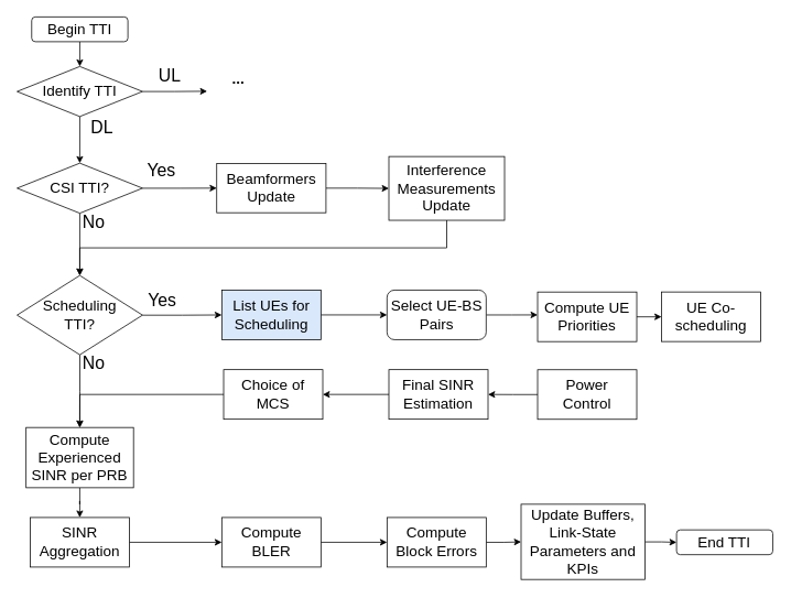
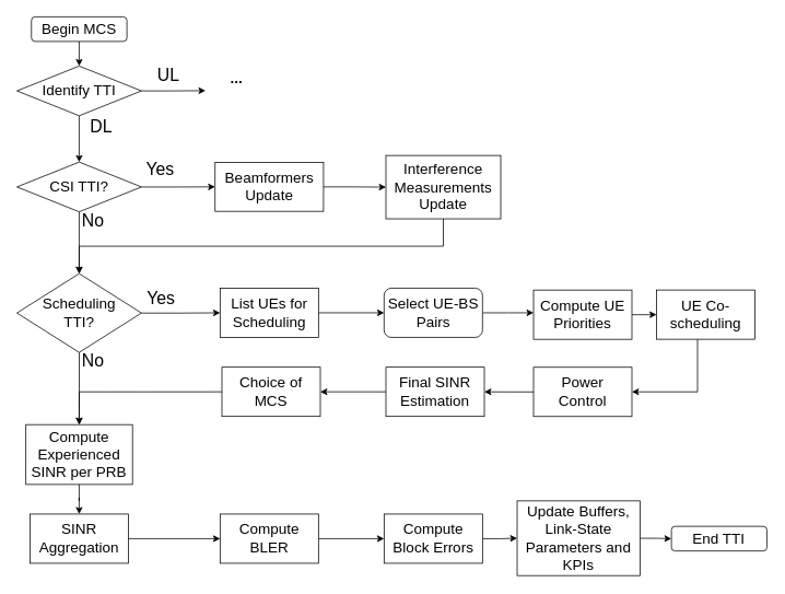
- <mxCell id="3" value="Begin TTI" style="rounded=1;whiteSpace=wrap;html=1;fontSize=18;" vertex="1" parent="1"><mxGeometry x="37.68" y="20" width="116.48" height="30" as="geometry" /></mxCell>
+ <mxCell id="3" value="Begin MCS" style="rounded=1;whiteSpace=wrap;html=1;fontSize=18;" vertex="1" parent="1"><mxGeometry x="37.68" y="20" width="116.48" height="30" as="geometry" /></mxCell>
- <mxCell id="11" value="List UEs for Scheduling" style="whiteSpace=wrap;html=1;fontSize=18;fillColor=#dae8fc;" vertex="1" parent="1"><mxGeometry x="267.775" y="350.765" width="120" height="60" as="geometry" /></mxCell>
+ <mxCell id="11" value="List UEs for Scheduling" style="whiteSpace=wrap;html=1;fontSize=18;" vertex="1" parent="1"><mxGeometry x="267.775" y="350.765" width="120" height="60" as="geometry" /></mxCell>
+ <mxCell id="24" value="" style="edgeStyle=orthogonalEdgeStyle;rounded=0;orthogonalLoop=1;jettySize=auto;html=1;fontSize=18;" edge="1" parent="1" source="25" target="27"><mxGeometry relative="1" as="geometry"><Array as="points"><mxPoint x="850" y="477.06" /></Array></mxGeometry></mxCell>
